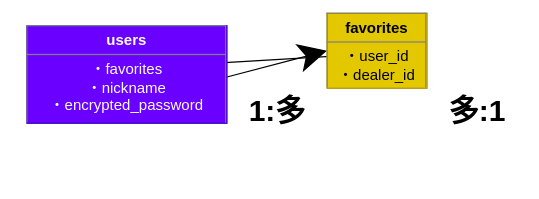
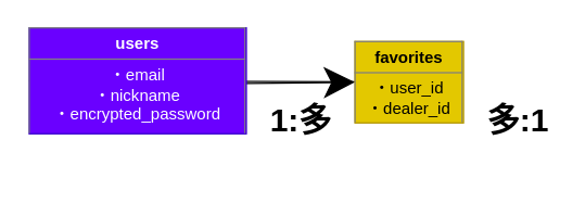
- <mxCell id="4" value="&lt;table border=&quot;1&quot; width=&quot;100%&quot; height=&quot;100%&quot; cellpadding=&quot;4&quot; style=&quot;width:100%;height:100%;border-collapse:collapse;&quot;&gt;&lt;tbody&gt;&lt;tr&gt;&lt;th align=&quot;center&quot;&gt;favorites&lt;/th&gt;&lt;/tr&gt;&lt;tr&gt;&lt;td align=&quot;center&quot;&gt;・user_id&lt;br&gt;・dealer_id&lt;br&gt;&lt;br&gt;&lt;br&gt;&lt;br&gt;&lt;br&gt;&lt;br&gt;&lt;br&gt;&lt;br&gt;&lt;/td&gt;&lt;/tr&gt;&lt;tr&gt;&lt;td align=&quot;center&quot;&gt;&lt;br&gt;&lt;/td&gt;&lt;/tr&gt;&lt;/tbody&gt;&lt;/table&gt;" style="text;html=1;whiteSpace=wrap;strokeColor=#B09500;fillColor=#e3c800;overflow=fill;fontColor=#000000;" vertex="1" parent="1"><mxGeometry x="260" y="10" width="80" height="60" as="geometry" /></mxCell>
+ <mxCell id="4" value="&lt;table border=&quot;1&quot; width=&quot;100%&quot; height=&quot;100%&quot; cellpadding=&quot;4&quot; style=&quot;width:100%;height:100%;border-collapse:collapse;&quot;&gt;&lt;tbody&gt;&lt;tr&gt;&lt;th align=&quot;center&quot;&gt;favorites&lt;/th&gt;&lt;/tr&gt;&lt;tr&gt;&lt;td align=&quot;center&quot;&gt;・user_id&lt;br&gt;・dealer_id&lt;br&gt;&lt;br&gt;&lt;br&gt;&lt;br&gt;&lt;br&gt;&lt;br&gt;&lt;br&gt;&lt;br&gt;&lt;/td&gt;&lt;/tr&gt;&lt;tr&gt;&lt;td align=&quot;center&quot;&gt;&lt;br&gt;&lt;/td&gt;&lt;/tr&gt;&lt;/tbody&gt;&lt;/table&gt;" style="text;html=1;whiteSpace=wrap;strokeColor=#B09500;fillColor=#e3c800;overflow=fill;fontColor=#000000;" vertex="1" parent="1"><mxGeometry x="260" y="30" width="80" height="60" as="geometry" /></mxCell>
- <mxCell id="7" value="&lt;table border=&quot;1&quot; width=&quot;100%&quot; height=&quot;100%&quot; cellpadding=&quot;4&quot; style=&quot;width:100%;height:100%;border-collapse:collapse;&quot;&gt;&lt;tbody&gt;&lt;tr&gt;&lt;th align=&quot;center&quot;&gt;users&lt;/th&gt;&lt;/tr&gt;&lt;tr&gt;&lt;td align=&quot;center&quot;&gt;・favorites &lt;br&gt;・nickname&lt;br&gt;・encrypted_password&lt;br&gt;&lt;br&gt;&lt;br&gt;&lt;/td&gt;&lt;/tr&gt;&lt;tr&gt;&lt;td align=&quot;center&quot;&gt;&lt;br&gt;&lt;/td&gt;&lt;/tr&gt;&lt;/tbody&gt;&lt;/table&gt;" style="text;html=1;whiteSpace=wrap;overflow=fill;rounded=0;fillColor=#6a00ff;fontColor=#ffffff;strokeColor=#3700CC;" vertex="1" parent="1"><mxGeometry y="20" width="160" height="78" as="geometry" x="20" /></mxCell>
+ <mxCell id="7" value="&lt;table border=&quot;1&quot; width=&quot;100%&quot; height=&quot;100%&quot; cellpadding=&quot;4&quot; style=&quot;width:100%;height:100%;border-collapse:collapse;&quot;&gt;&lt;tbody&gt;&lt;tr&gt;&lt;th align=&quot;center&quot;&gt;users&lt;/th&gt;&lt;/tr&gt;&lt;tr&gt;&lt;td align=&quot;center&quot;&gt;・email &lt;br&gt;・nickname&lt;br&gt;・encrypted_password&lt;br&gt;&lt;br&gt;&lt;br&gt;&lt;/td&gt;&lt;/tr&gt;&lt;tr&gt;&lt;td align=&quot;center&quot;&gt;&lt;br&gt;&lt;/td&gt;&lt;/tr&gt;&lt;/tbody&gt;&lt;/table&gt;" style="text;html=1;whiteSpace=wrap;overflow=fill;rounded=0;fillColor=#6a00ff;fontColor=#ffffff;strokeColor=#3700CC;" vertex="1" parent="1"><mxGeometry y="20" width="160" height="78" as="geometry" x="20" /></mxCell>
